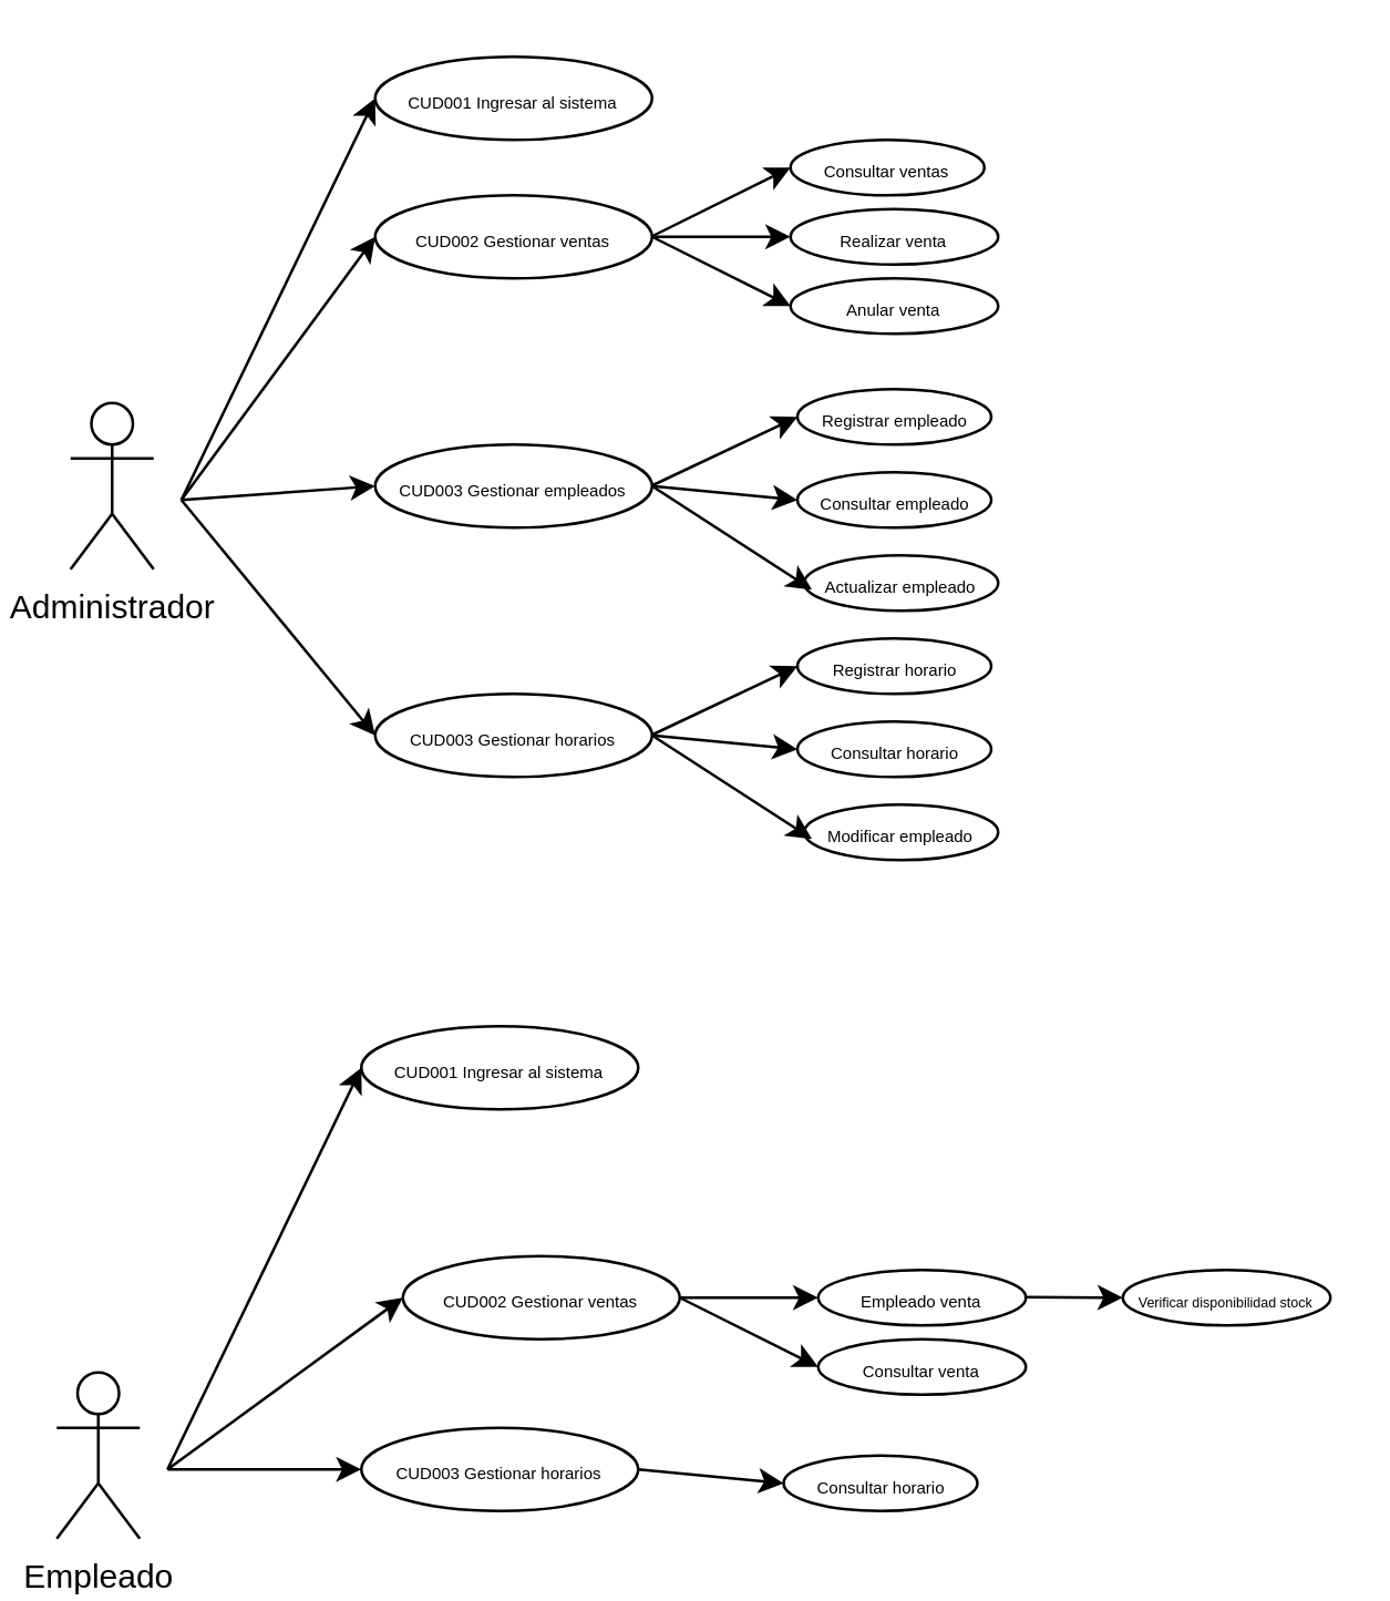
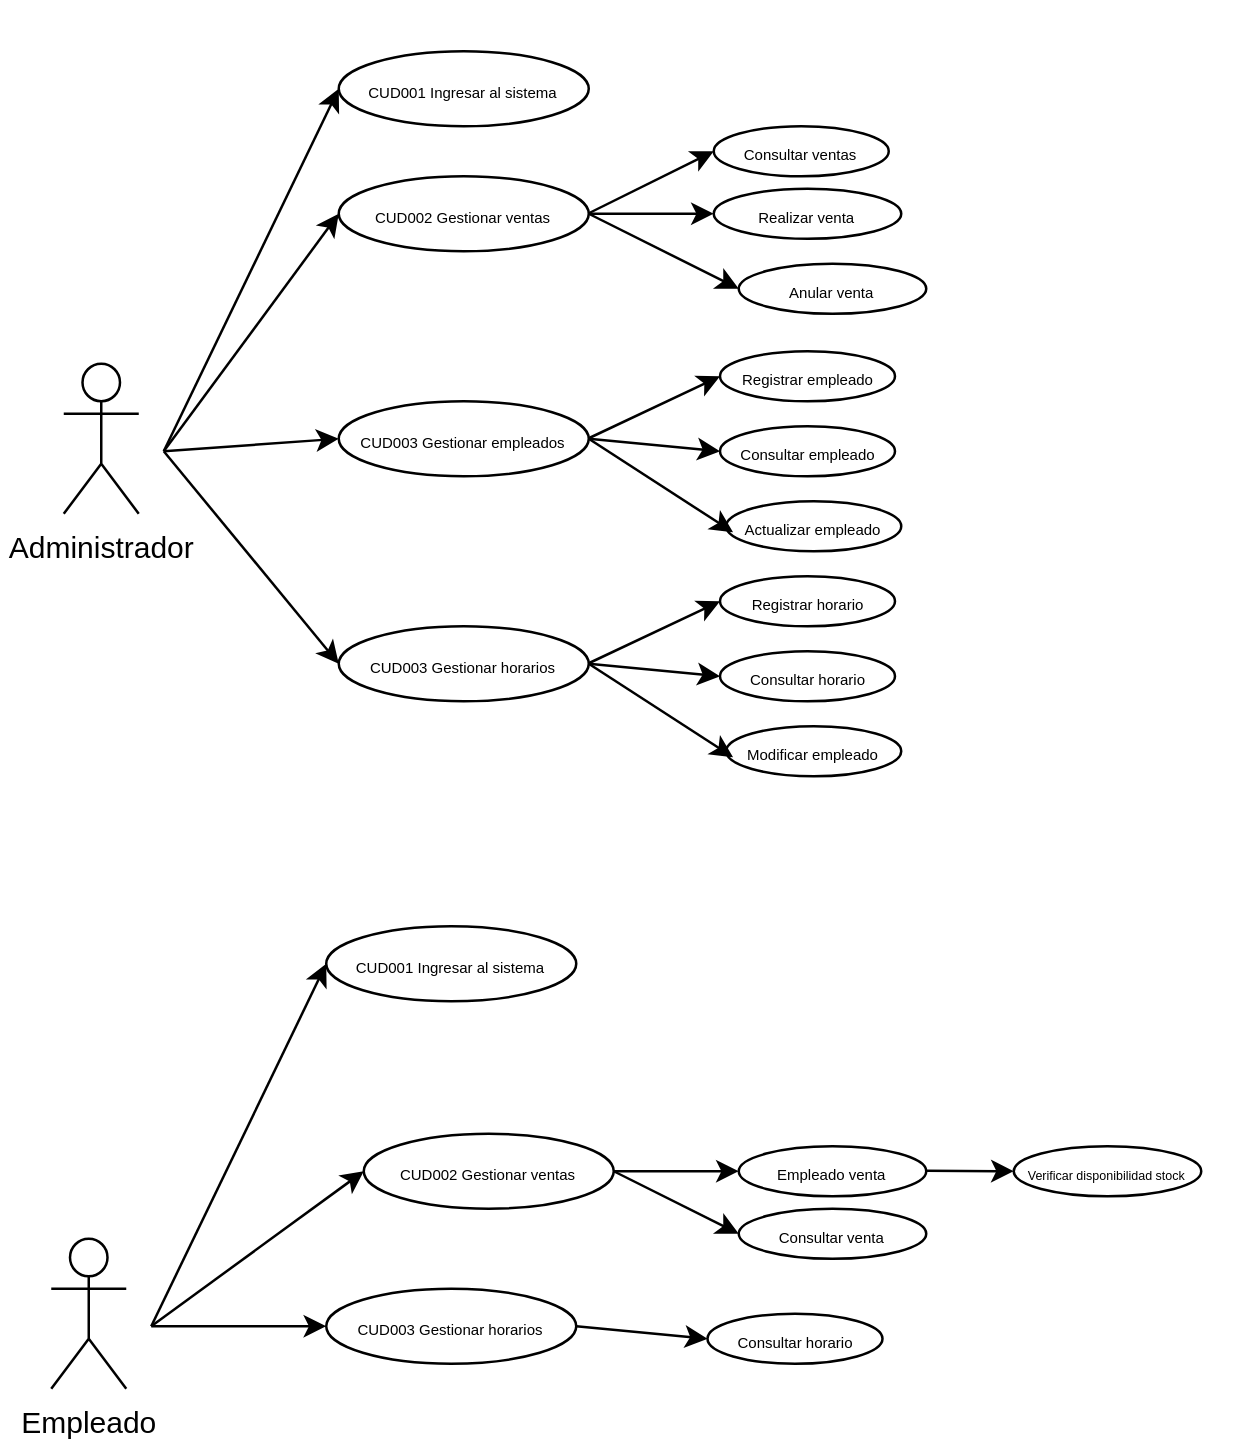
- <mxCell id="9" value="&lt;span style=&quot;font-size: 6px;&quot;&gt;Anular venta&lt;/span&gt;" style="ellipse;whiteSpace=wrap;html=1;" vertex="1" parent="1"><mxGeometry x="285" y="100" width="75" height="20" as="geometry" /></mxCell>
+ <mxCell id="9" value="&lt;span style=&quot;font-size: 6px;&quot;&gt;Anular venta&lt;/span&gt;" style="ellipse;whiteSpace=wrap;html=1;" vertex="1" parent="1"><mxGeometry x="295" y="105" width="75" height="20" as="geometry" /></mxCell>
